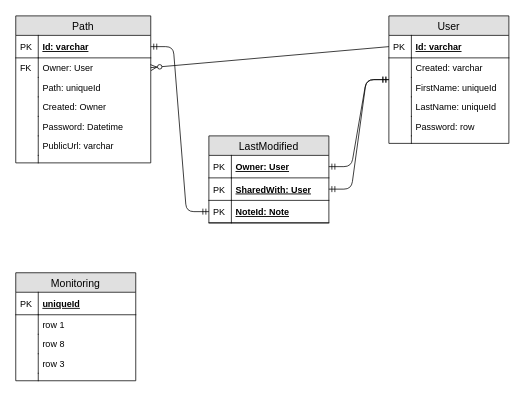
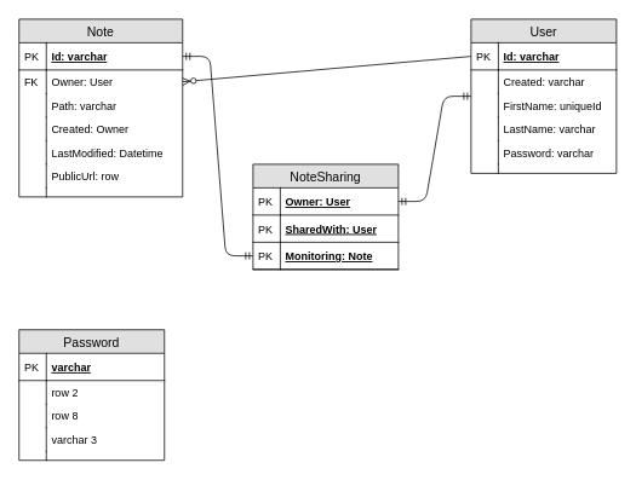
- <mxCell id="2" value="Path" style="swimlane;fontStyle=0;childLayout=stackLayout;horizontal=1;startSize=26;fillColor=#e0e0e0;horizontalStack=0;resizeParent=1;resizeParentMax=0;resizeLast=0;collapsible=1;marginBottom=0;swimlaneFillColor=#ffffff;align=center;fontSize=14;" parent="1" vertex="1"><mxGeometry x="20.5" y="20.5" width="180" height="196" as="geometry" /></mxCell>
+ <mxCell id="2" value="Note" style="swimlane;fontStyle=0;childLayout=stackLayout;horizontal=1;startSize=26;fillColor=#e0e0e0;horizontalStack=0;resizeParent=1;resizeParentMax=0;resizeLast=0;collapsible=1;marginBottom=0;swimlaneFillColor=#ffffff;align=center;fontSize=14;" parent="1" vertex="1"><mxGeometry x="20.5" y="20.5" width="180" height="196" as="geometry" /></mxCell>
- <mxCell id="7" value="Path: uniqueId" style="shape=partialRectangle;top=0;left=0;right=0;bottom=0;align=left;verticalAlign=top;fillColor=none;spacingLeft=34;spacingRight=4;overflow=hidden;rotatable=0;points=[[0,0.5],[1,0.5]];portConstraint=eastwest;dropTarget=0;fontSize=12;" parent="2" vertex="1"><mxGeometry y="82" width="180" height="26" as="geometry" /></mxCell>
+ <mxCell id="7" value="Path: varchar" style="shape=partialRectangle;top=0;left=0;right=0;bottom=0;align=left;verticalAlign=top;fillColor=none;spacingLeft=34;spacingRight=4;overflow=hidden;rotatable=0;points=[[0,0.5],[1,0.5]];portConstraint=eastwest;dropTarget=0;fontSize=12;" parent="2" vertex="1"><mxGeometry y="82" width="180" height="26" as="geometry" /></mxCell>
- <mxCell id="24" value="LastName: uniqueId" style="shape=partialRectangle;top=0;left=0;right=0;bottom=0;align=left;verticalAlign=top;fillColor=none;spacingLeft=34;spacingRight=4;overflow=hidden;rotatable=0;points=[[0,0.5],[1,0.5]];portConstraint=eastwest;dropTarget=0;fontSize=12;" parent="17" vertex="1"><mxGeometry y="108" width="160" height="26" as="geometry" /></mxCell>
+ <mxCell id="24" value="LastName: varchar" style="shape=partialRectangle;top=0;left=0;right=0;bottom=0;align=left;verticalAlign=top;fillColor=none;spacingLeft=34;spacingRight=4;overflow=hidden;rotatable=0;points=[[0,0.5],[1,0.5]];portConstraint=eastwest;dropTarget=0;fontSize=12;" parent="17" vertex="1"><mxGeometry y="108" width="160" height="26" as="geometry" /></mxCell>
- <mxCell id="11" value="Password: Datetime" style="shape=partialRectangle;top=0;left=0;right=0;bottom=0;align=left;verticalAlign=top;fillColor=none;spacingLeft=34;spacingRight=4;overflow=hidden;rotatable=0;points=[[0,0.5],[1,0.5]];portConstraint=eastwest;dropTarget=0;fontSize=12;" parent="2" vertex="1"><mxGeometry y="134" width="180" height="26" as="geometry" /></mxCell>
+ <mxCell id="11" value="LastModified: Datetime" style="shape=partialRectangle;top=0;left=0;right=0;bottom=0;align=left;verticalAlign=top;fillColor=none;spacingLeft=34;spacingRight=4;overflow=hidden;rotatable=0;points=[[0,0.5],[1,0.5]];portConstraint=eastwest;dropTarget=0;fontSize=12;" parent="2" vertex="1"><mxGeometry y="134" width="180" height="26" as="geometry" /></mxCell>
- <mxCell id="26" value="Password: row" style="shape=partialRectangle;top=0;left=0;right=0;bottom=0;align=left;verticalAlign=top;fillColor=none;spacingLeft=34;spacingRight=4;overflow=hidden;rotatable=0;points=[[0,0.5],[1,0.5]];portConstraint=eastwest;dropTarget=0;fontSize=12;" parent="17" vertex="1"><mxGeometry y="134" width="160" height="26" as="geometry" /></mxCell>
+ <mxCell id="26" value="Password: varchar" style="shape=partialRectangle;top=0;left=0;right=0;bottom=0;align=left;verticalAlign=top;fillColor=none;spacingLeft=34;spacingRight=4;overflow=hidden;rotatable=0;points=[[0,0.5],[1,0.5]];portConstraint=eastwest;dropTarget=0;fontSize=12;" parent="17" vertex="1"><mxGeometry y="134" width="160" height="26" as="geometry" /></mxCell>
- <mxCell id="13" value="PublicUrl: varchar" style="shape=partialRectangle;top=0;left=0;right=0;bottom=0;align=left;verticalAlign=top;fillColor=none;spacingLeft=34;spacingRight=4;overflow=hidden;rotatable=0;points=[[0,0.5],[1,0.5]];portConstraint=eastwest;dropTarget=0;fontSize=12;" parent="2" vertex="1"><mxGeometry y="160" width="180" height="26" as="geometry" /></mxCell>
+ <mxCell id="13" value="PublicUrl: row" style="shape=partialRectangle;top=0;left=0;right=0;bottom=0;align=left;verticalAlign=top;fillColor=none;spacingLeft=34;spacingRight=4;overflow=hidden;rotatable=0;points=[[0,0.5],[1,0.5]];portConstraint=eastwest;dropTarget=0;fontSize=12;" parent="2" vertex="1"><mxGeometry y="160" width="180" height="26" as="geometry" /></mxCell>
- <mxCell id="42" value="LastModified" style="swimlane;fontStyle=0;childLayout=stackLayout;horizontal=1;startSize=26;fillColor=#e0e0e0;horizontalStack=0;resizeParent=1;resizeParentMax=0;resizeLast=0;collapsible=1;marginBottom=0;swimlaneFillColor=#ffffff;align=center;fontSize=14;" parent="1" vertex="1"><mxGeometry x="278" y="180.5" width="160" height="116" as="geometry" /></mxCell>
+ <mxCell id="42" value="NoteSharing" style="swimlane;fontStyle=0;childLayout=stackLayout;horizontal=1;startSize=26;fillColor=#e0e0e0;horizontalStack=0;resizeParent=1;resizeParentMax=0;resizeLast=0;collapsible=1;marginBottom=0;swimlaneFillColor=#ffffff;align=center;fontSize=14;" parent="1" vertex="1"><mxGeometry x="278" y="180.5" width="160" height="116" as="geometry" /></mxCell>
- <mxCell id="50" value="" style="edgeStyle=entityRelationEdgeStyle;fontSize=12;html=1;endArrow=ERmandOne;startArrow=ERmandOne;" parent="1" source="45" target="17" edge="1"><mxGeometry width="100" height="100" relative="1" as="geometry"><mxPoint x="428" y="228.5" as="sourcePoint" /><mxPoint x="528" y="112.5" as="targetPoint" /></mxGeometry></mxCell>
- <mxCell id="47" value="NoteId: Note" style="shape=partialRectangle;top=0;left=0;right=0;bottom=1;align=left;verticalAlign=middle;fillColor=none;spacingLeft=34;spacingRight=4;overflow=hidden;rotatable=0;points=[[0,0.5],[1,0.5]];portConstraint=eastwest;dropTarget=0;fontStyle=5;fontSize=12;" parent="42" vertex="1"><mxGeometry y="86" width="160" height="30" as="geometry" /></mxCell>
+ <mxCell id="47" value="Monitoring: Note" style="shape=partialRectangle;top=0;left=0;right=0;bottom=1;align=left;verticalAlign=middle;fillColor=none;spacingLeft=34;spacingRight=4;overflow=hidden;rotatable=0;points=[[0,0.5],[1,0.5]];portConstraint=eastwest;dropTarget=0;fontStyle=5;fontSize=12;" parent="42" vertex="1"><mxGeometry y="86" width="160" height="30" as="geometry" /></mxCell>
- <mxCell id="31" value="Monitoring" style="swimlane;fontStyle=0;childLayout=stackLayout;horizontal=1;startSize=26;fillColor=#e0e0e0;horizontalStack=0;resizeParent=1;resizeParentMax=0;resizeLast=0;collapsible=1;marginBottom=0;swimlaneFillColor=#ffffff;align=center;fontSize=14;" parent="1" vertex="1"><mxGeometry x="20.5" y="363" width="160" height="144" as="geometry" /></mxCell>
+ <mxCell id="31" value="Password" style="swimlane;fontStyle=0;childLayout=stackLayout;horizontal=1;startSize=26;fillColor=#e0e0e0;horizontalStack=0;resizeParent=1;resizeParentMax=0;resizeLast=0;collapsible=1;marginBottom=0;swimlaneFillColor=#ffffff;align=center;fontSize=14;" parent="1" vertex="1"><mxGeometry x="20.5" y="363" width="160" height="144" as="geometry" /></mxCell>
- <mxCell id="32" value="uniqueId" style="shape=partialRectangle;top=0;left=0;right=0;bottom=1;align=left;verticalAlign=middle;fillColor=none;spacingLeft=34;spacingRight=4;overflow=hidden;rotatable=0;points=[[0,0.5],[1,0.5]];portConstraint=eastwest;dropTarget=0;fontStyle=5;fontSize=12;" parent="31" vertex="1"><mxGeometry y="26" width="160" height="30" as="geometry" /></mxCell>
+ <mxCell id="32" value="varchar" style="shape=partialRectangle;top=0;left=0;right=0;bottom=1;align=left;verticalAlign=middle;fillColor=none;spacingLeft=34;spacingRight=4;overflow=hidden;rotatable=0;points=[[0,0.5],[1,0.5]];portConstraint=eastwest;dropTarget=0;fontStyle=5;fontSize=12;" parent="31" vertex="1"><mxGeometry y="26" width="160" height="30" as="geometry" /></mxCell>
- <mxCell id="34" value="row 1" style="shape=partialRectangle;top=0;left=0;right=0;bottom=0;align=left;verticalAlign=top;fillColor=none;spacingLeft=34;spacingRight=4;overflow=hidden;rotatable=0;points=[[0,0.5],[1,0.5]];portConstraint=eastwest;dropTarget=0;fontSize=12;" parent="31" vertex="1"><mxGeometry y="56" width="160" height="26" as="geometry" /></mxCell>
+ <mxCell id="34" value="row 2" style="shape=partialRectangle;top=0;left=0;right=0;bottom=0;align=left;verticalAlign=top;fillColor=none;spacingLeft=34;spacingRight=4;overflow=hidden;rotatable=0;points=[[0,0.5],[1,0.5]];portConstraint=eastwest;dropTarget=0;fontSize=12;" parent="31" vertex="1"><mxGeometry y="56" width="160" height="26" as="geometry" /></mxCell>
- <mxCell id="38" value="row 3" style="shape=partialRectangle;top=0;left=0;right=0;bottom=0;align=left;verticalAlign=top;fillColor=none;spacingLeft=34;spacingRight=4;overflow=hidden;rotatable=0;points=[[0,0.5],[1,0.5]];portConstraint=eastwest;dropTarget=0;fontSize=12;" parent="31" vertex="1"><mxGeometry y="108" width="160" height="26" as="geometry" /></mxCell>
+ <mxCell id="38" value="varchar 3" style="shape=partialRectangle;top=0;left=0;right=0;bottom=0;align=left;verticalAlign=top;fillColor=none;spacingLeft=34;spacingRight=4;overflow=hidden;rotatable=0;points=[[0,0.5],[1,0.5]];portConstraint=eastwest;dropTarget=0;fontSize=12;" parent="31" vertex="1"><mxGeometry y="108" width="160" height="26" as="geometry" /></mxCell>
